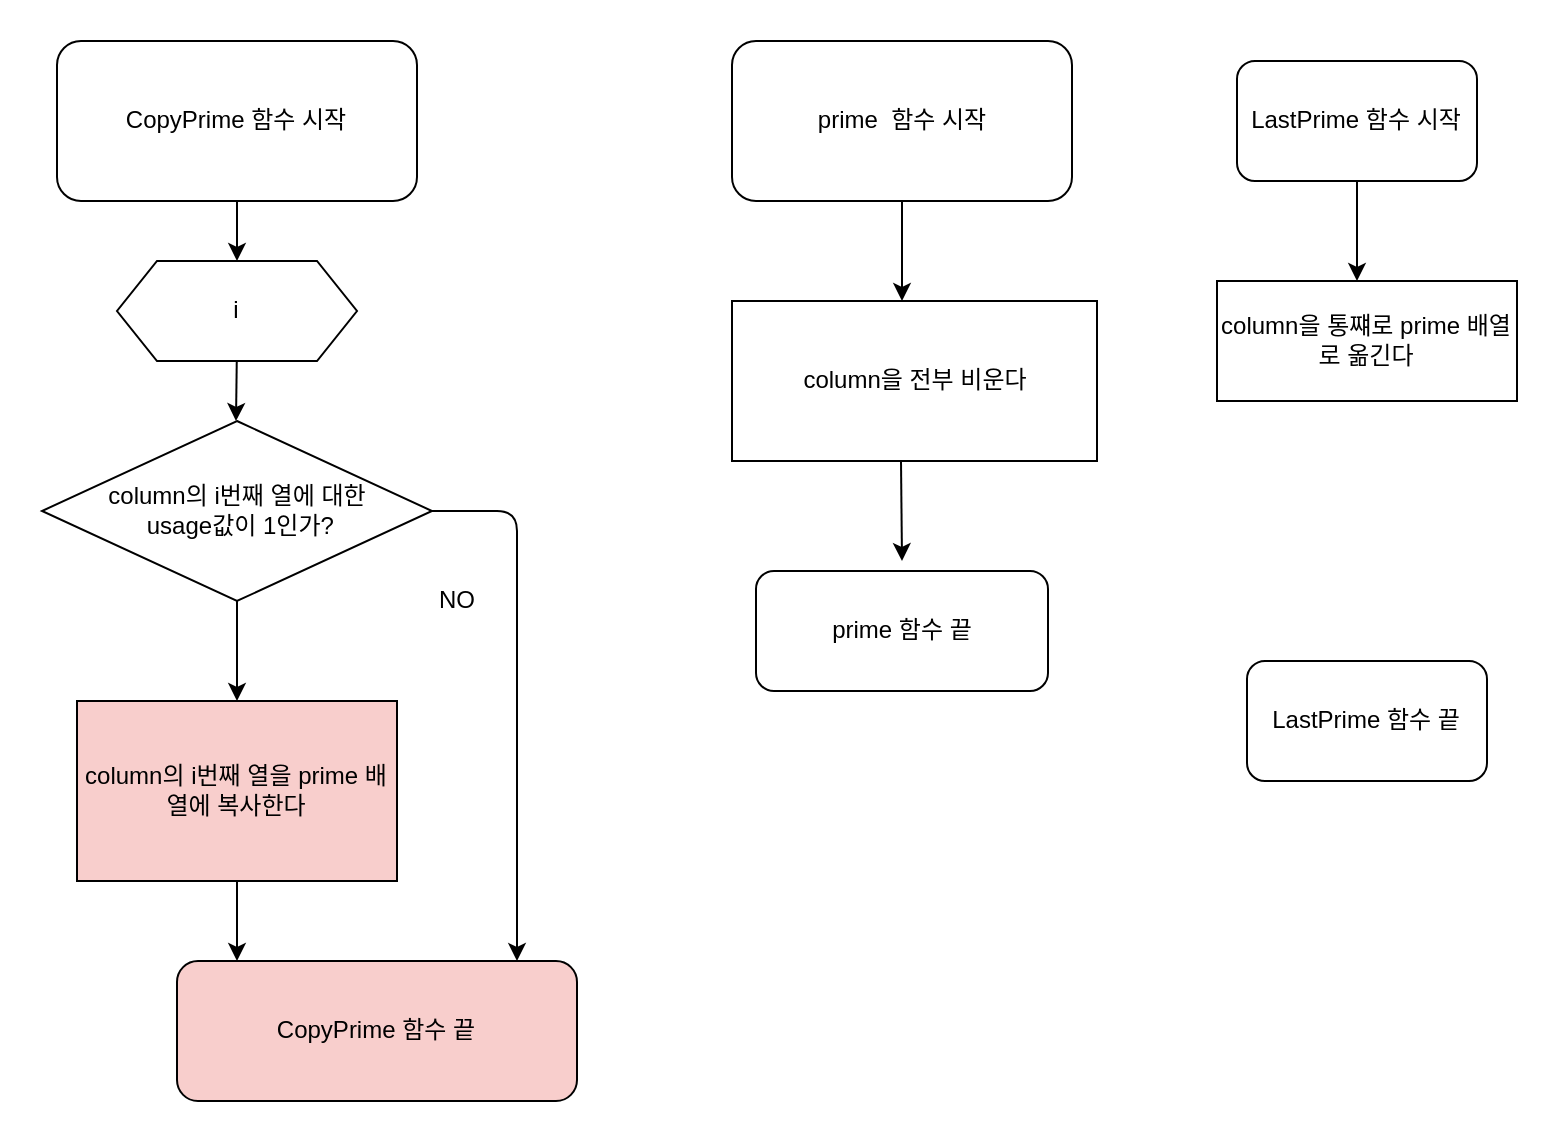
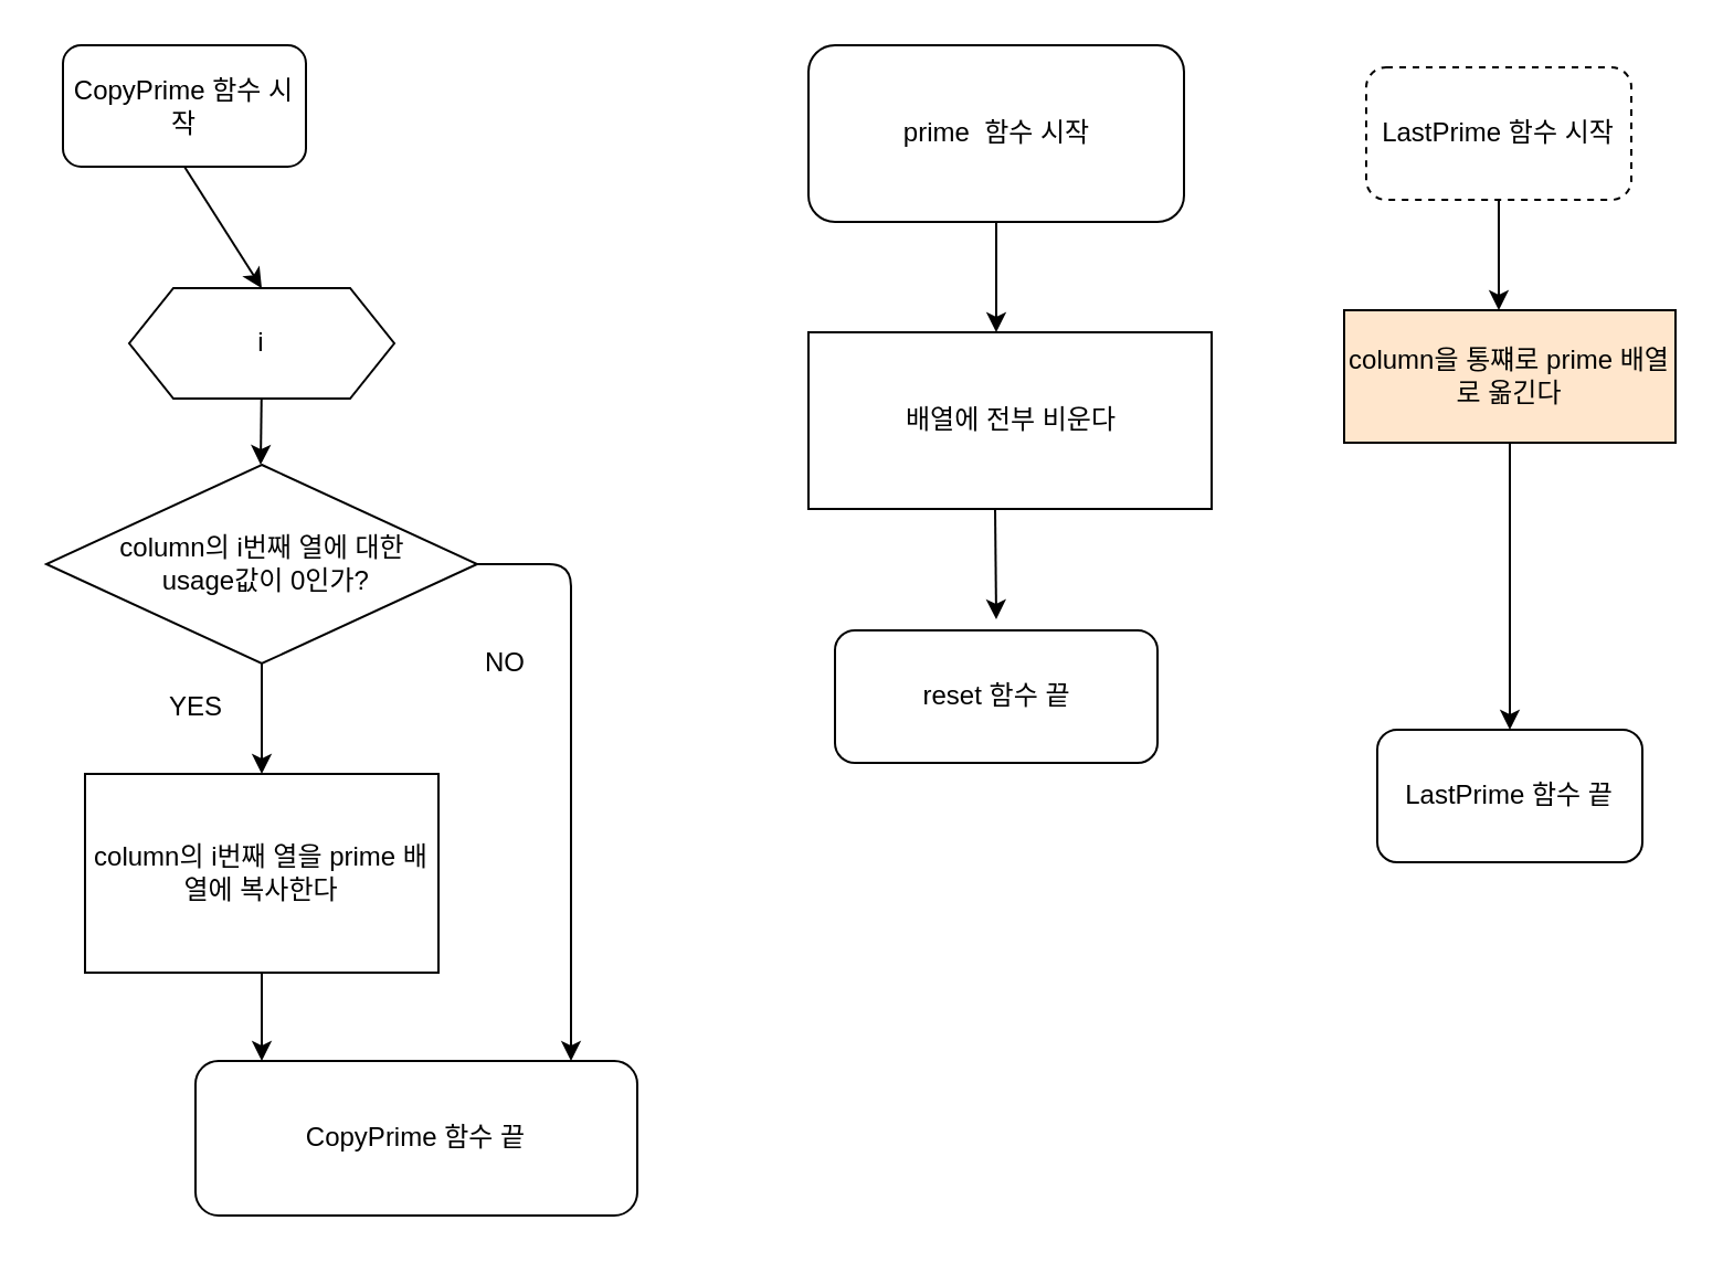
- <mxCell id="2" value="CopyPrime 함수 시작" style="rounded=1;whiteSpace=wrap;html=1;" vertex="1" parent="1"><mxGeometry x="28" y="20" width="180" height="80" as="geometry" /></mxCell>
+ <mxCell id="2" value="CopyPrime 함수 시작" style="rounded=1;whiteSpace=wrap;html=1;" vertex="1" parent="1"><mxGeometry x="28" y="20" width="110" height="55" as="geometry" /></mxCell>
- <mxCell id="18" value="LastPrime 함수 시작" style="rounded=1;whiteSpace=wrap;html=1;" vertex="1" parent="1"><mxGeometry x="618" y="30" width="120" height="60" as="geometry" /></mxCell>
+ <mxCell id="18" value="LastPrime 함수 시작" style="rounded=1;whiteSpace=wrap;html=1;dashed=1;" vertex="1" parent="1"><mxGeometry x="618" y="30" width="120" height="60" as="geometry" /></mxCell>
- <mxCell id="20" value="column을 통쨰로 prime 배열로 옮긴다" style="rounded=0;whiteSpace=wrap;html=1;" vertex="1" parent="1"><mxGeometry x="608" y="140" width="150" height="60" as="geometry" /></mxCell>
+ <mxCell id="20" value="column을 통쨰로 prime 배열로 옮긴다" style="rounded=0;whiteSpace=wrap;html=1;fillColor=#ffe6cc;" vertex="1" parent="1"><mxGeometry x="608" y="140" width="150" height="60" as="geometry" /></mxCell>
- <mxCell id="23" value="column을 전부 비운다" style="rounded=0;whiteSpace=wrap;html=1;" vertex="1" parent="1"><mxGeometry x="365.5" y="150" width="182.5" height="80" as="geometry" /></mxCell>
+ <mxCell id="23" value="배열에 전부 비운다" style="rounded=0;whiteSpace=wrap;html=1;" vertex="1" parent="1"><mxGeometry x="365.5" y="150" width="182.5" height="80" as="geometry" /></mxCell>
- <mxCell id="4" value="column의 i번째 열에 대한&lt;br&gt;&amp;nbsp;usage값이 1인가?" style="rhombus;whiteSpace=wrap;html=1;" vertex="1" parent="1"><mxGeometry x="20.5" y="210" width="195" height="90" as="geometry" /></mxCell>
+ <mxCell id="4" value="column의 i번째 열에 대한&lt;br&gt;&amp;nbsp;usage값이 0인가?" style="rhombus;whiteSpace=wrap;html=1;" vertex="1" parent="1"><mxGeometry x="20.5" y="210" width="195" height="90" as="geometry" /></mxCell>
+ <mxCell id="21" value="" style="endArrow=classic;html=1;exitX=0.5;exitY=1;exitDx=0;exitDy=0;" edge="1" parent="1" source="20" target="22"><mxGeometry width="50" height="50" relative="1" as="geometry"><mxPoint x="688" y="300" as="sourcePoint" /><mxPoint x="683" y="250" as="targetPoint" /></mxGeometry></mxCell>
- <mxCell id="17" value="prime 함수 끝" style="rounded=1;whiteSpace=wrap;html=1;" vertex="1" parent="1"><mxGeometry x="377.5" y="285" width="146" height="60" as="geometry" /></mxCell>
+ <mxCell id="17" value="reset 함수 끝" style="rounded=1;whiteSpace=wrap;html=1;" vertex="1" parent="1"><mxGeometry x="377.5" y="285" width="146" height="60" as="geometry" /></mxCell>
+ <mxCell id="7" value="YES" style="text;html=1;align=center;verticalAlign=middle;resizable=0;points=[];autosize=1;strokeColor=none;" vertex="1" parent="1"><mxGeometry x="68" y="310" width="40" height="20" as="geometry" /></mxCell>
- <mxCell id="9" value="column의 i번째 열을 prime 배열에 복사한다" style="rounded=0;whiteSpace=wrap;html=1;fillColor=#f8cecc;" vertex="1" parent="1"><mxGeometry x="38" y="350" width="160" height="90" as="geometry" /></mxCell>
+ <mxCell id="9" value="column의 i번째 열을 prime 배열에 복사한다" style="rounded=0;whiteSpace=wrap;html=1;" vertex="1" parent="1"><mxGeometry x="38" y="350" width="160" height="90" as="geometry" /></mxCell>
- <mxCell id="11" value="CopyPrime 함수 끝" style="rounded=1;whiteSpace=wrap;html=1;fillColor=#f8cecc;" vertex="1" parent="1"><mxGeometry x="88" y="480" width="200" height="70" as="geometry" /></mxCell>
+ <mxCell id="11" value="CopyPrime 함수 끝" style="rounded=1;whiteSpace=wrap;html=1;" vertex="1" parent="1"><mxGeometry x="88" y="480" width="200" height="70" as="geometry" /></mxCell>
